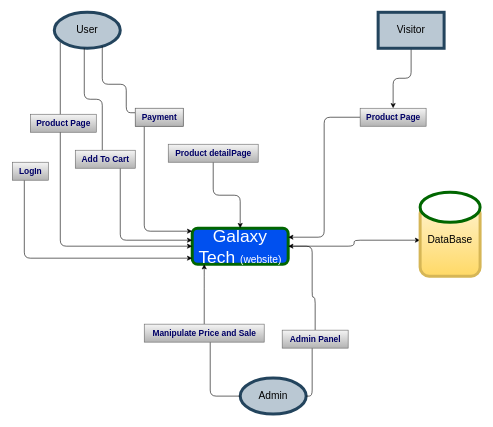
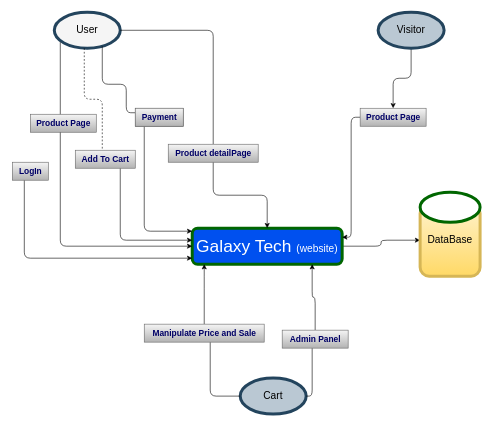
- <mxCell id="8" value="&lt;font color=&quot;#000000&quot;&gt;User&lt;/font&gt;" style="ellipse;whiteSpace=wrap;html=1;rounded=1;shadow=0;glass=0;strokeColor=#23445d;strokeWidth=5;fontSize=17;fillColor=#bac8d3;" vertex="1" parent="1"><mxGeometry x="90" y="20" width="110" height="60" as="geometry" /></mxCell>
+ <mxCell id="8" value="&lt;font color=&quot;#000000&quot;&gt;User&lt;/font&gt;" style="ellipse;whiteSpace=wrap;html=1;rounded=1;shadow=0;glass=0;strokeColor=#23445d;strokeWidth=5;fontSize=17;fillColor=#f5f5f5;" vertex="1" parent="1"><mxGeometry x="90" y="20" width="110" height="60" as="geometry" /></mxCell>
- <mxCell id="10" value="&lt;font color=&quot;#000000&quot;&gt;Visitor&lt;/font&gt;" style="whiteSpace=wrap;html=1;shadow=0;glass=0;strokeColor=#23445d;strokeWidth=5;fontSize=17;fillColor=#bac8d3;rounded=0;" vertex="1" parent="1"><mxGeometry x="630" y="20" width="110" height="60" as="geometry" /></mxCell>
+ <mxCell id="10" value="&lt;font color=&quot;#000000&quot;&gt;Visitor&lt;/font&gt;" style="ellipse;whiteSpace=wrap;html=1;rounded=1;shadow=0;glass=0;strokeColor=#23445d;strokeWidth=5;fontSize=17;fillColor=#bac8d3;" vertex="1" parent="1"><mxGeometry x="630" y="20" width="110" height="60" as="geometry" /></mxCell>
+ <mxCell id="23" value="" style="edgeStyle=orthogonalEdgeStyle;html=1;strokeColor=#000000;fontSize=14;fontColor=#000066;endArrow=none;" edge="1" parent="1" source="8" target="24"><mxGeometry relative="1" as="geometry"><mxPoint x="200" y="50.059" as="sourcePoint" /><mxPoint x="445" y="380" as="targetPoint" /></mxGeometry></mxCell>
- <mxCell id="16" value="" style="edgeStyle=orthogonalEdgeStyle;html=1;strokeColor=#000000;fontSize=14;fontColor=#000066;endArrow=none;" edge="1" parent="1" source="8" target="17"><mxGeometry relative="1" as="geometry"><mxPoint x="300" y="390" as="targetPoint" /><mxPoint x="149.757" y="79.888" as="sourcePoint" /><Array as="points"><mxPoint x="140" y="165" /><mxPoint x="170" y="165" /></Array></mxGeometry></mxCell>
+ <mxCell id="16" value="" style="edgeStyle=orthogonalEdgeStyle;html=1;strokeColor=#000000;fontSize=14;fontColor=#000066;endArrow=none;dashed=1;" edge="1" parent="1" source="8" target="17"><mxGeometry relative="1" as="geometry"><mxPoint x="300" y="390" as="targetPoint" /><mxPoint x="149.757" y="79.888" as="sourcePoint" /><Array as="points"><mxPoint x="140" y="165" /><mxPoint x="170" y="165" /></Array></mxGeometry></mxCell>
- <mxCell id="3" value="&lt;font style=&quot;&quot;&gt;&lt;font style=&quot;font-size: 29px;&quot;&gt;Galaxy Tech &lt;/font&gt;&lt;font style=&quot;font-size: 17px;&quot;&gt;(website)&lt;/font&gt;&lt;/font&gt;" style="whiteSpace=wrap;html=1;rounded=1;glass=0;shadow=0;fillColor=#0050ef;strokeColor=#006600;fontColor=#ffffff;gradientColor=none;strokeWidth=5;" vertex="1" parent="1"><mxGeometry x="320" y="380" width="160" height="60" as="geometry" /></mxCell>
+ <mxCell id="3" value="&lt;font style=&quot;&quot;&gt;&lt;font style=&quot;font-size: 29px;&quot;&gt;Galaxy Tech &lt;/font&gt;&lt;font style=&quot;font-size: 17px;&quot;&gt;(website)&lt;/font&gt;&lt;/font&gt;" style="whiteSpace=wrap;html=1;rounded=1;glass=0;shadow=0;fillColor=#0050ef;strokeColor=#006600;fontColor=#ffffff;gradientColor=none;strokeWidth=5;" vertex="1" parent="1"><mxGeometry x="320" y="380" width="250" height="60" as="geometry" /></mxCell>
- <mxCell id="26" value="&lt;font color=&quot;#000000&quot;&gt;Admin&lt;/font&gt;" style="ellipse;whiteSpace=wrap;html=1;rounded=1;shadow=0;glass=0;strokeColor=#23445d;strokeWidth=5;fontSize=17;fillColor=#bac8d3;" vertex="1" parent="1"><mxGeometry x="400" y="630" width="110" height="60" as="geometry" /></mxCell>
+ <mxCell id="26" value="&lt;font color=&quot;#000000&quot;&gt;Cart&lt;/font&gt;" style="ellipse;whiteSpace=wrap;html=1;rounded=1;shadow=0;glass=0;strokeColor=#23445d;strokeWidth=5;fontSize=17;fillColor=#bac8d3;" vertex="1" parent="1"><mxGeometry x="400" y="630" width="110" height="60" as="geometry" /></mxCell>
